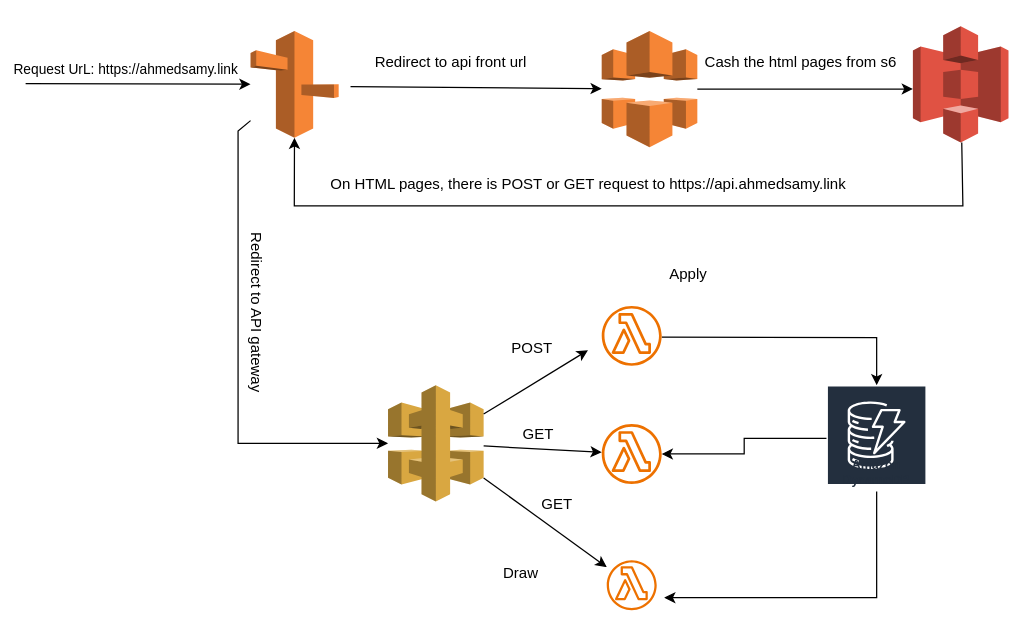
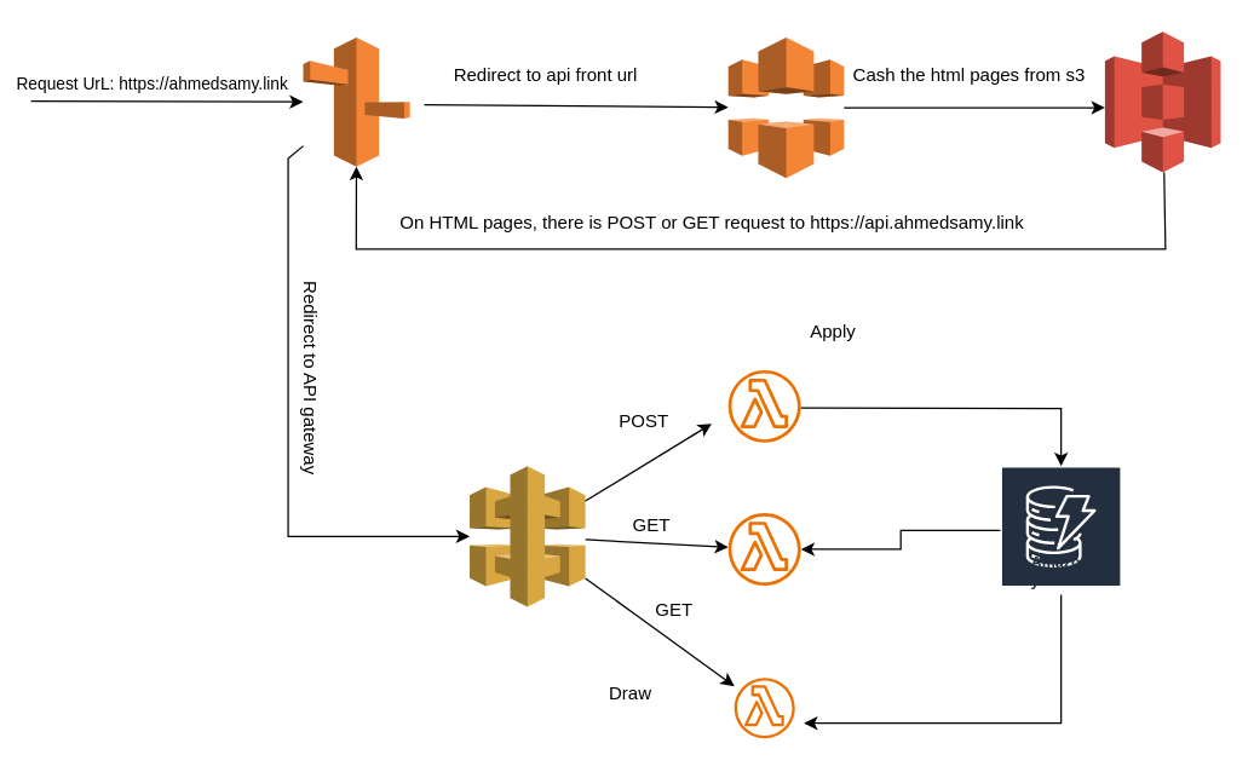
- <mxCell id="21" value="Cash the html pages from s6" style="text;html=1;align=center;verticalAlign=middle;resizable=0;points=[];autosize=1;strokeColor=none;fillColor=none;" parent="1" vertex="1"><mxGeometry x="550" y="34" width="180" height="30" as="geometry" /></mxCell>
+ <mxCell id="21" value="Cash the html pages from s3" style="text;html=1;align=center;verticalAlign=middle;resizable=0;points=[];autosize=1;strokeColor=none;fillColor=none;" parent="1" vertex="1"><mxGeometry x="550" y="34" width="180" height="30" as="geometry" /></mxCell>
